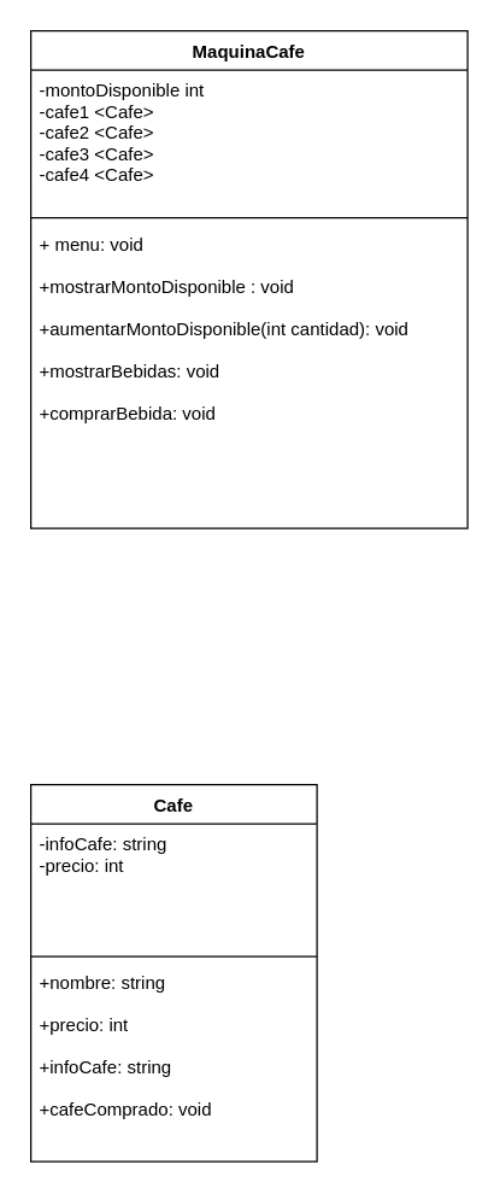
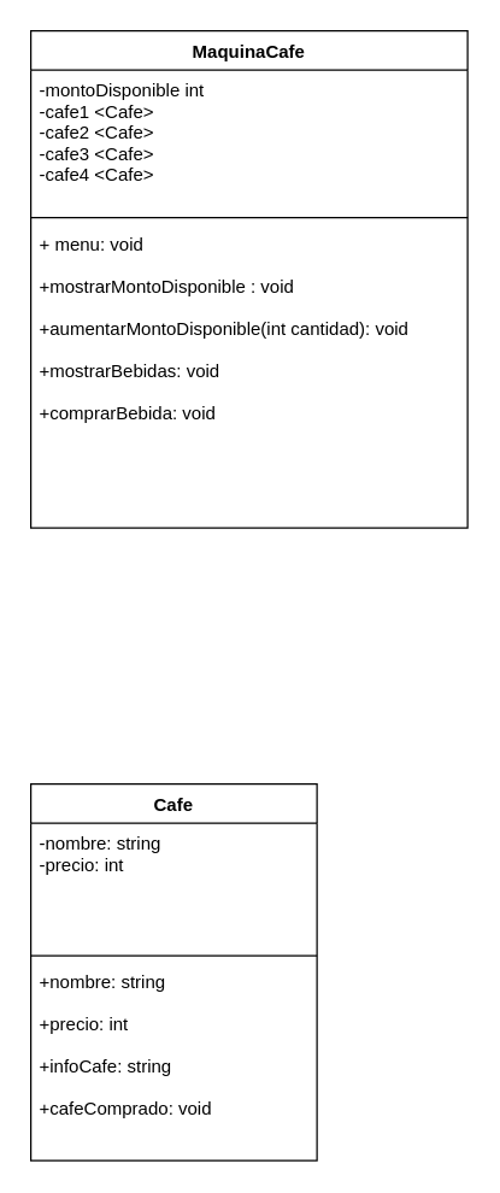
- <mxCell id="7" value="-infoCafe: string&#10;-precio: int&#10;&#10;" style="text;strokeColor=none;fillColor=none;align=left;verticalAlign=top;spacingLeft=4;spacingRight=4;overflow=hidden;rotatable=0;points=[[0,0.5],[1,0.5]];portConstraint=eastwest;" vertex="1" parent="6"><mxGeometry y="26" width="190" height="84" as="geometry" /></mxCell>
+ <mxCell id="7" value="-nombre: string&#10;-precio: int&#10;&#10;" style="text;strokeColor=none;fillColor=none;align=left;verticalAlign=top;spacingLeft=4;spacingRight=4;overflow=hidden;rotatable=0;points=[[0,0.5],[1,0.5]];portConstraint=eastwest;" vertex="1" parent="6"><mxGeometry y="26" width="190" height="84" as="geometry" /></mxCell>
